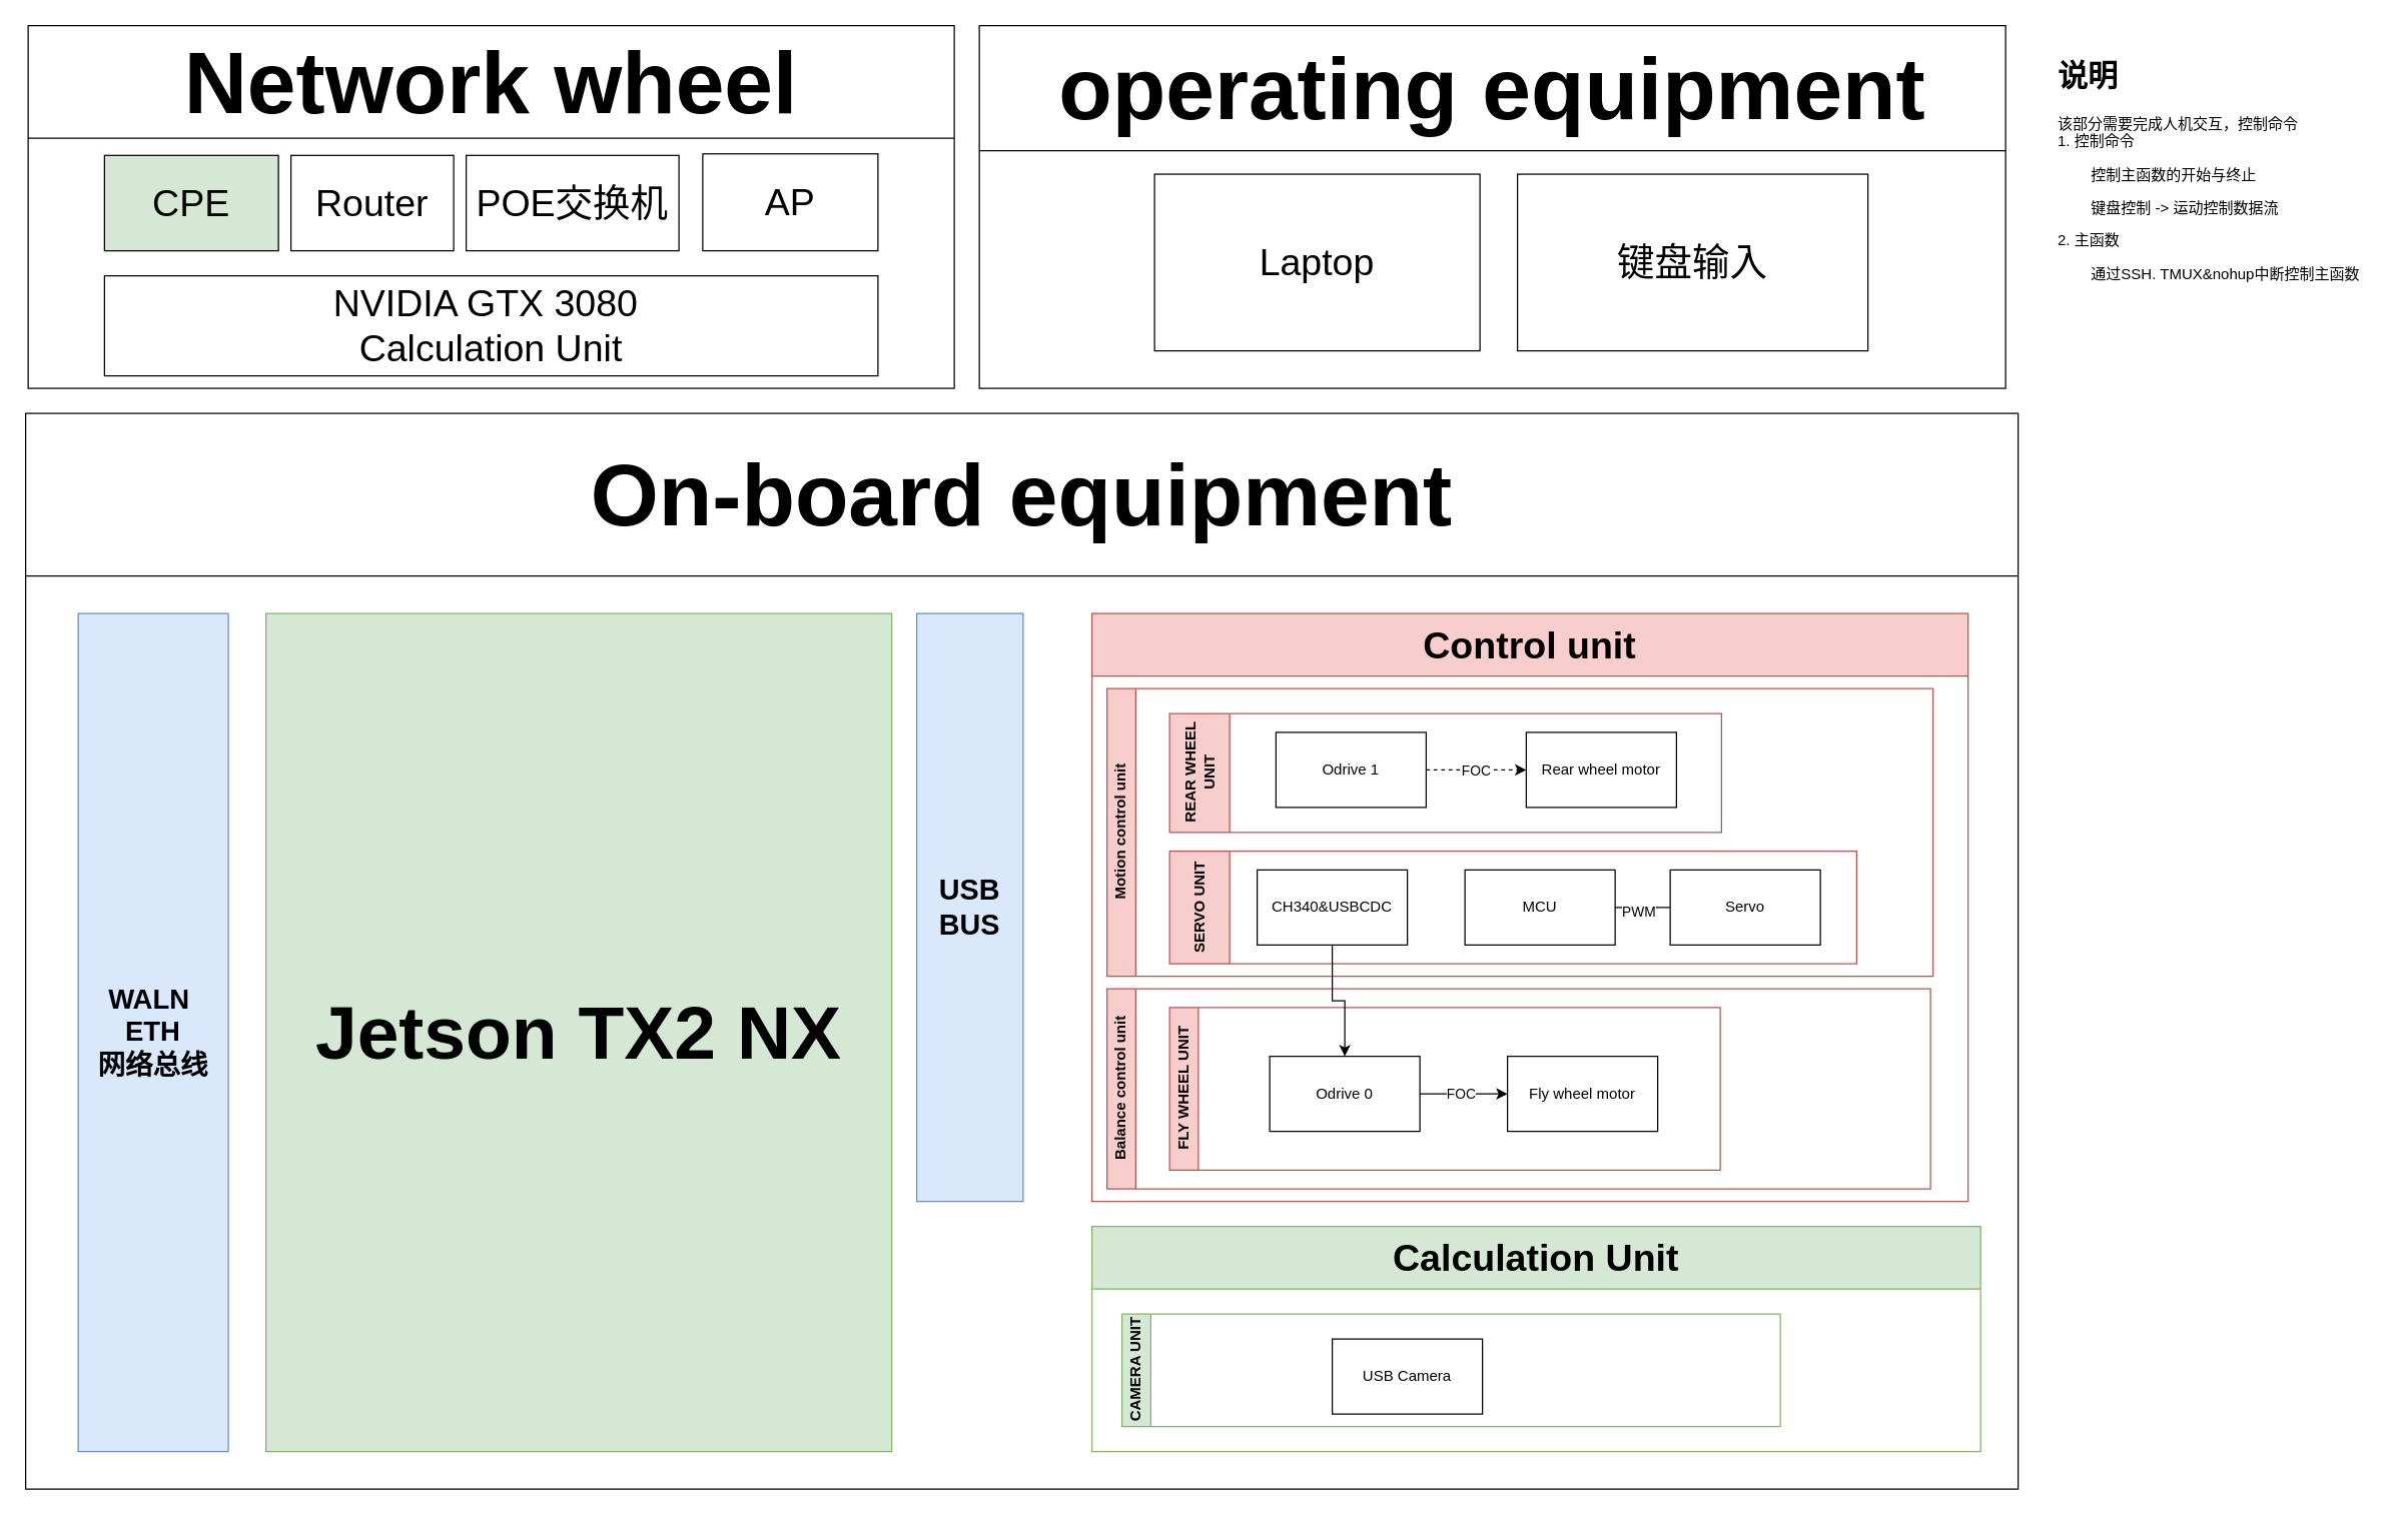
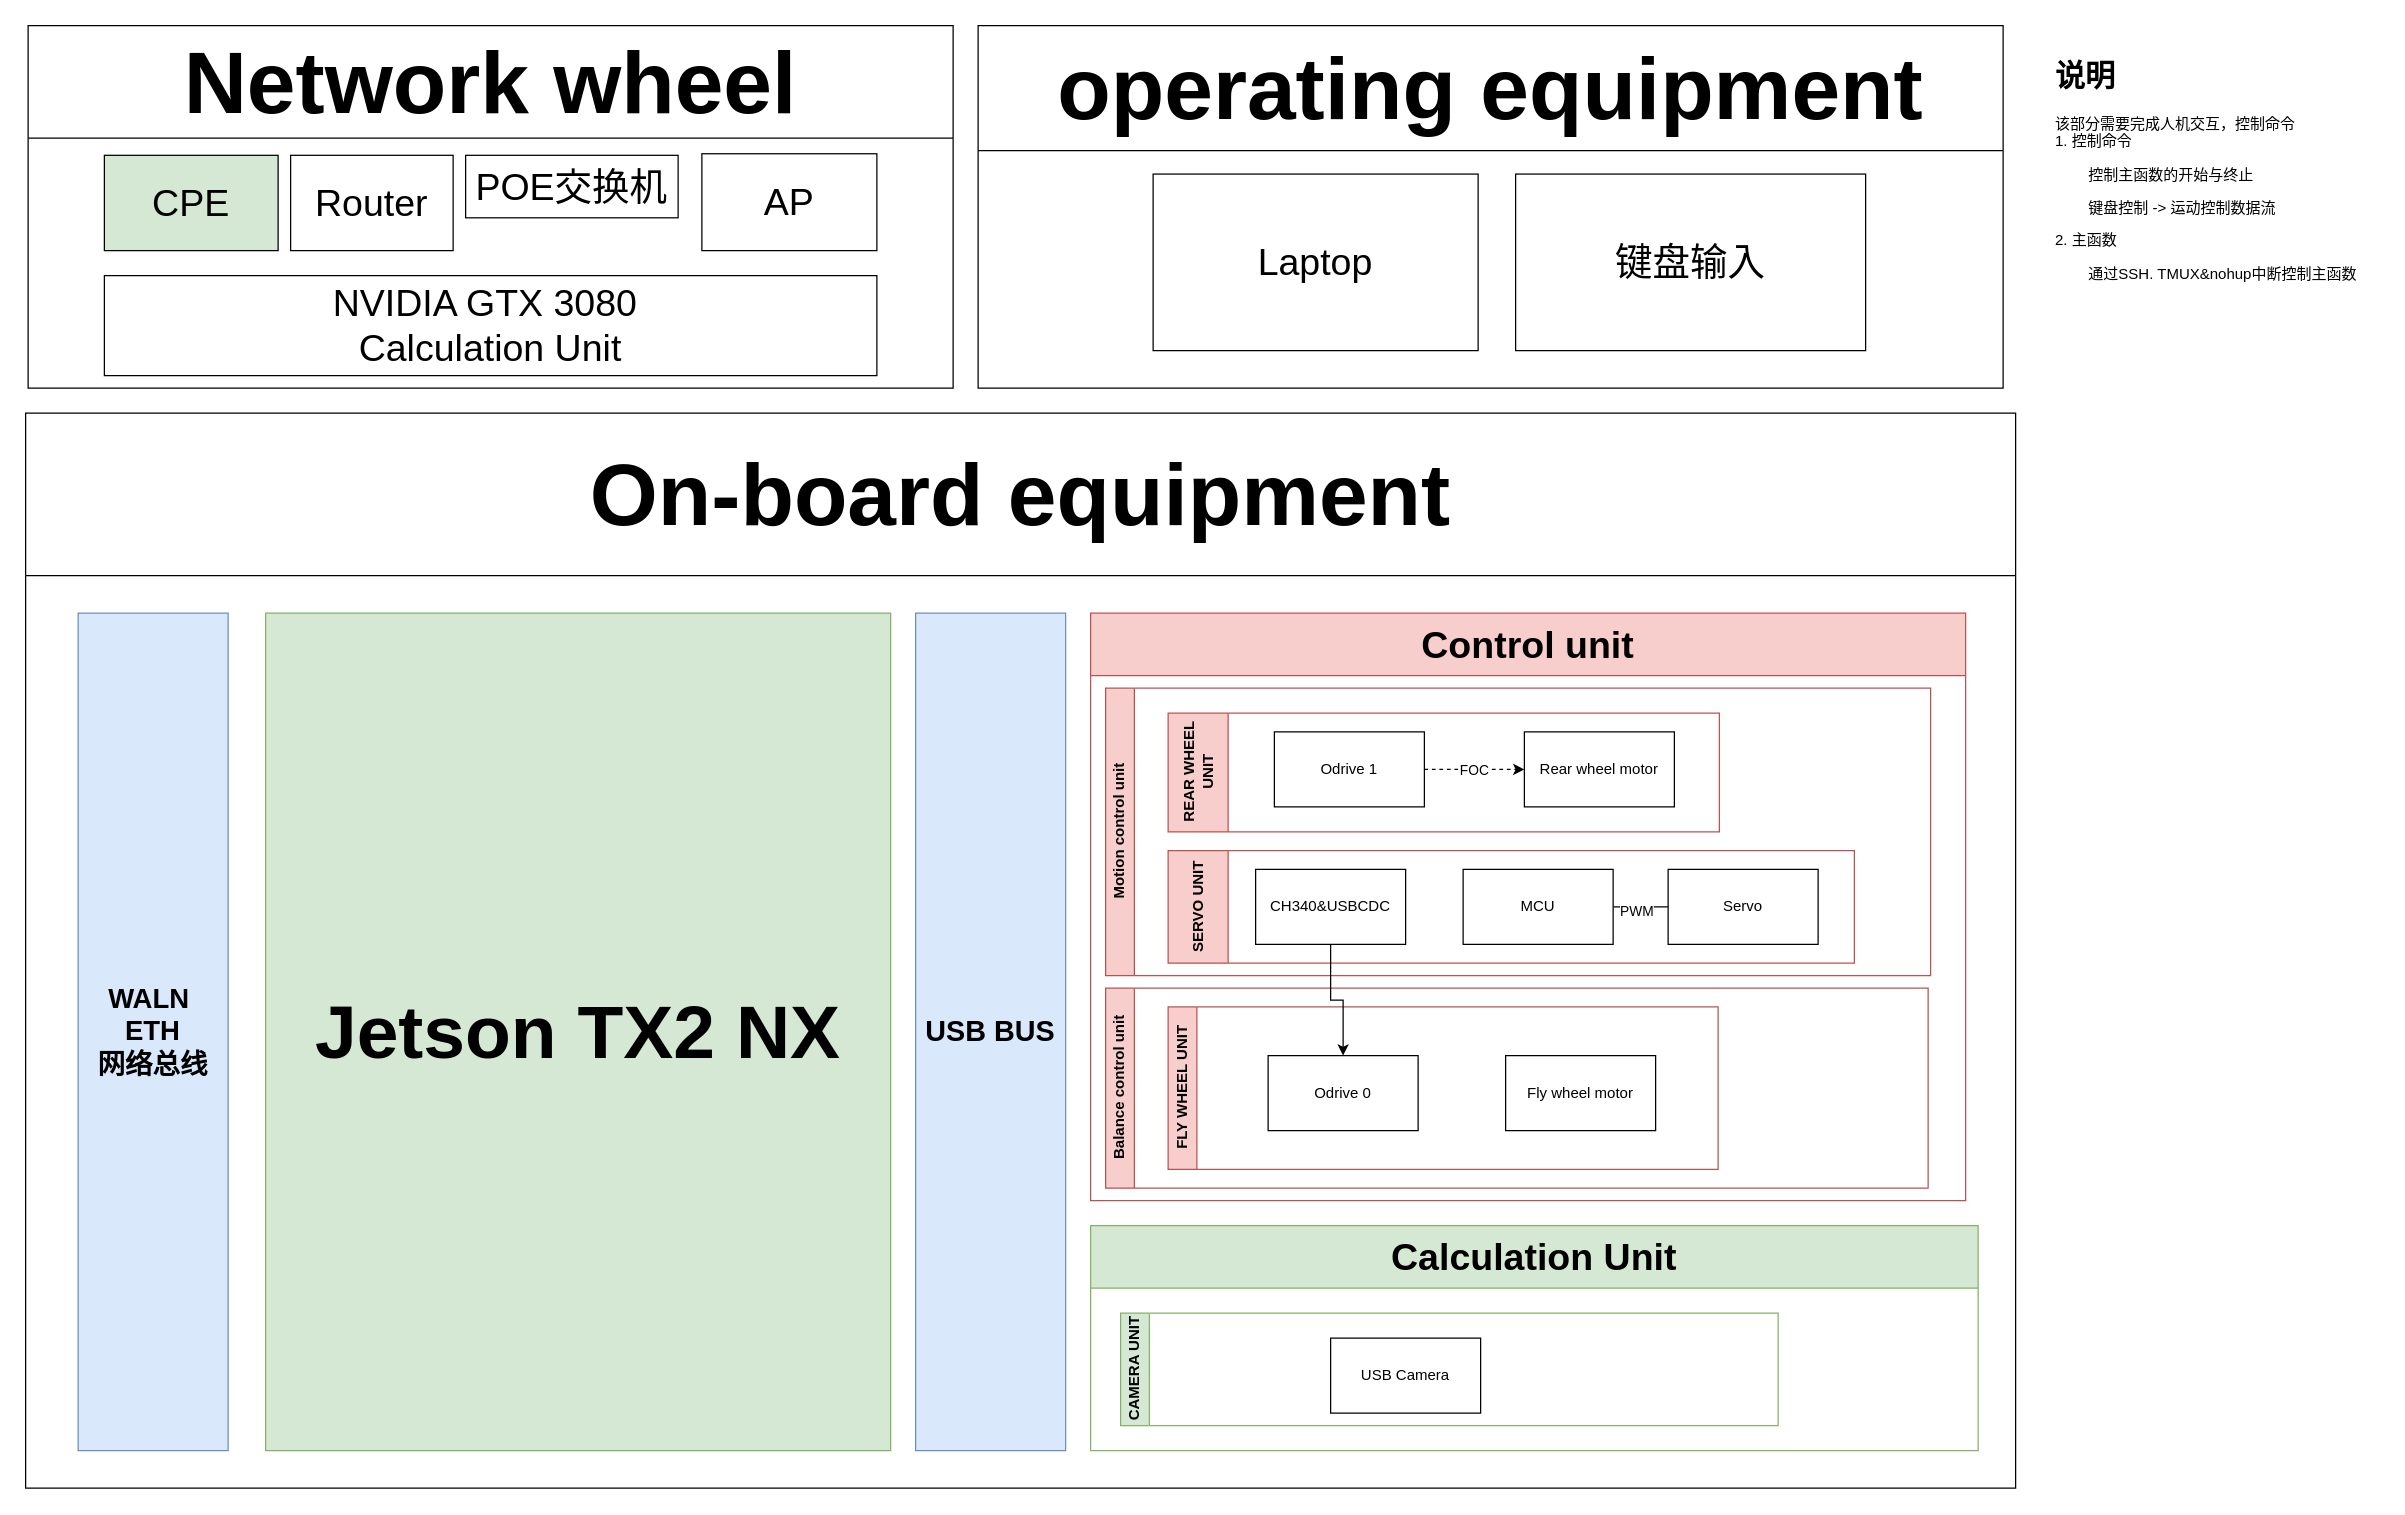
- <mxCell id="7" value="&lt;font style=&quot;font-size: 30px;&quot;&gt;POE交换机&lt;/font&gt;" style="rounded=0;whiteSpace=wrap;html=1;" vertex="1" parent="2"><mxGeometry x="350" y="103.75" width="170" height="76.25" as="geometry" /></mxCell>
+ <mxCell id="7" value="&lt;font style=&quot;font-size: 30px;&quot;&gt;POE交换机&lt;/font&gt;" style="rounded=0;whiteSpace=wrap;html=1;" vertex="1" parent="2"><mxGeometry x="350" y="103.75" width="170" height="50" as="geometry" /></mxCell>
- <mxCell id="10" value="&lt;font style=&quot;font-size: 23px;&quot;&gt;&lt;b&gt;USB BUS&lt;/b&gt;&lt;/font&gt;" style="rounded=0;whiteSpace=wrap;html=1;direction=west;fillColor=#dae8fc;strokeColor=#6c8ebf;" vertex="1" parent="8"><mxGeometry x="712" y="160" width="85" height="470" as="geometry" /></mxCell>
+ <mxCell id="10" value="&lt;font style=&quot;font-size: 23px;&quot;&gt;&lt;b&gt;USB BUS&lt;/b&gt;&lt;/font&gt;" style="rounded=0;whiteSpace=wrap;html=1;direction=west;fillColor=#dae8fc;strokeColor=#6c8ebf;" vertex="1" parent="8"><mxGeometry x="712" y="160" width="120" height="670" as="geometry" /></mxCell>
- <mxCell id="14" value="" style="edgeStyle=orthogonalEdgeStyle;rounded=0;orthogonalLoop=1;jettySize=auto;html=1;" edge="1" parent="13" source="16" target="17"><mxGeometry relative="1" as="geometry" /></mxCell>
- <mxCell id="15" value="FOC" style="edgeLabel;html=1;align=center;verticalAlign=middle;resizable=0;points=[];" vertex="1" connectable="0" parent="14"><mxGeometry x="-0.082" y="1" relative="1" as="geometry"><mxPoint as="offset" /></mxGeometry></mxCell>
